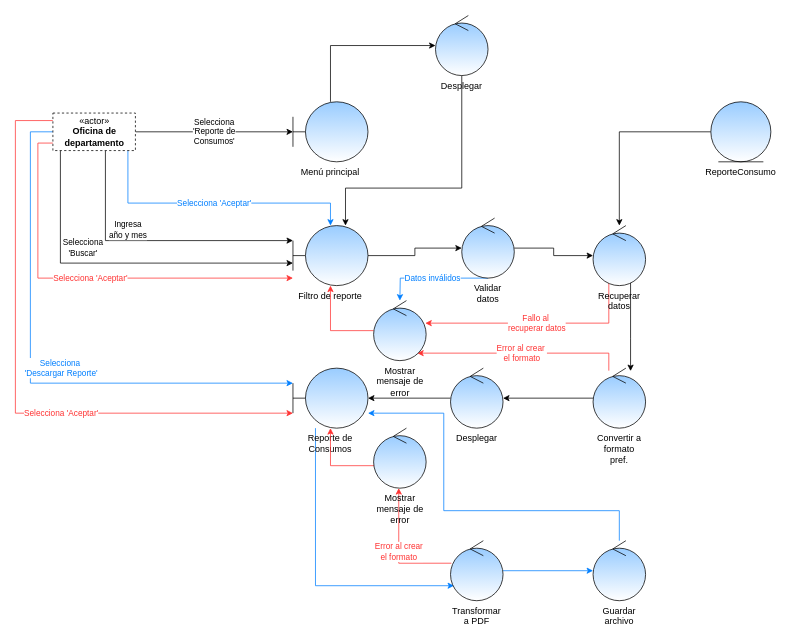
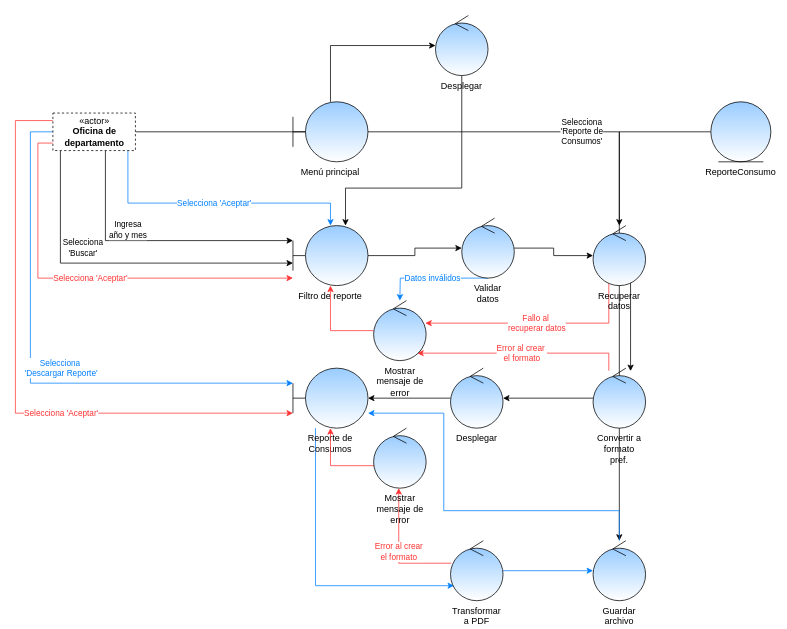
- <mxCell id="2" value="Selecciona&lt;br&gt;'Reporte de &lt;br&gt;Consumos'" style="edgeStyle=orthogonalEdgeStyle;rounded=0;orthogonalLoop=1;jettySize=auto;html=1;" edge="1" parent="1" source="9" target="11"><mxGeometry relative="1" as="geometry" /></mxCell>
+ <mxCell id="2" value="Selecciona&lt;br&gt;'Reporte de &lt;br&gt;Consumos'" style="edgeStyle=orthogonalEdgeStyle;rounded=0;orthogonalLoop=1;jettySize=auto;html=1;" edge="1" parent="1" source="9" target="32"><mxGeometry relative="1" as="geometry" /></mxCell>
